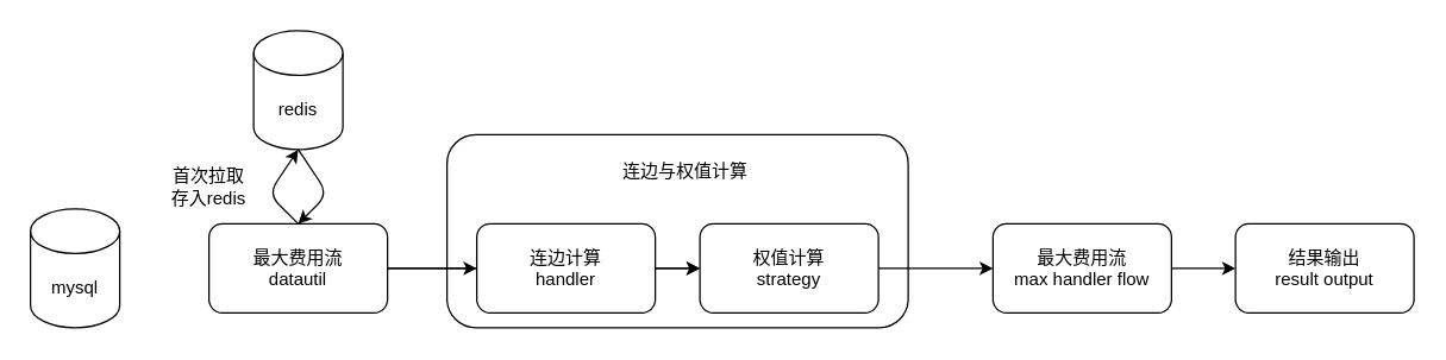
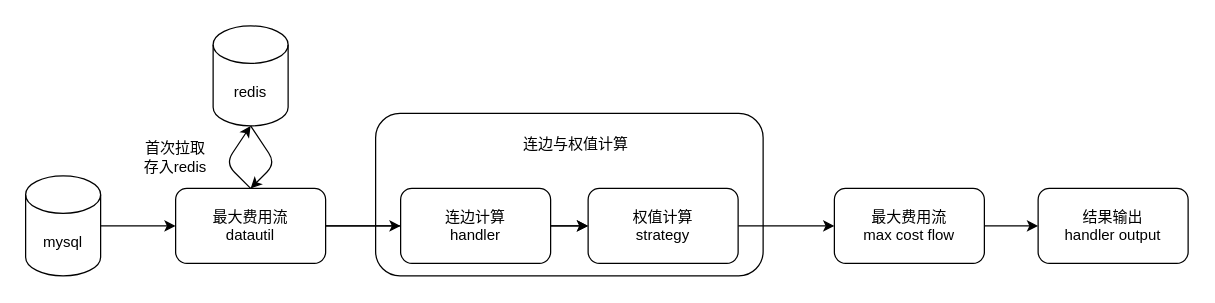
+ <mxCell id="5" value="" style="edgeStyle=none;html=1;" parent="1" source="6" target="10" edge="1"><mxGeometry relative="1" as="geometry" /></mxCell>
- <mxCell id="4" value="最大费用流&lt;br&gt;max handler flow" style="rounded=1;whiteSpace=wrap;html=1;" parent="1" vertex="1"><mxGeometry x="667" y="150" width="120" height="60" as="geometry" /></mxCell>
+ <mxCell id="4" value="最大费用流&lt;br&gt;max cost flow" style="rounded=1;whiteSpace=wrap;html=1;" parent="1" vertex="1"><mxGeometry x="667" y="150" width="120" height="60" as="geometry" /></mxCell>
- <mxCell id="19" value="结果输出&lt;br&gt;result output" style="rounded=1;whiteSpace=wrap;html=1;" parent="1" vertex="1"><mxGeometry x="830" y="150" width="120" height="60" as="geometry" /></mxCell>
+ <mxCell id="19" value="结果输出&lt;br&gt;handler output" style="rounded=1;whiteSpace=wrap;html=1;" parent="1" vertex="1"><mxGeometry x="830" y="150" width="120" height="60" as="geometry" /></mxCell>
